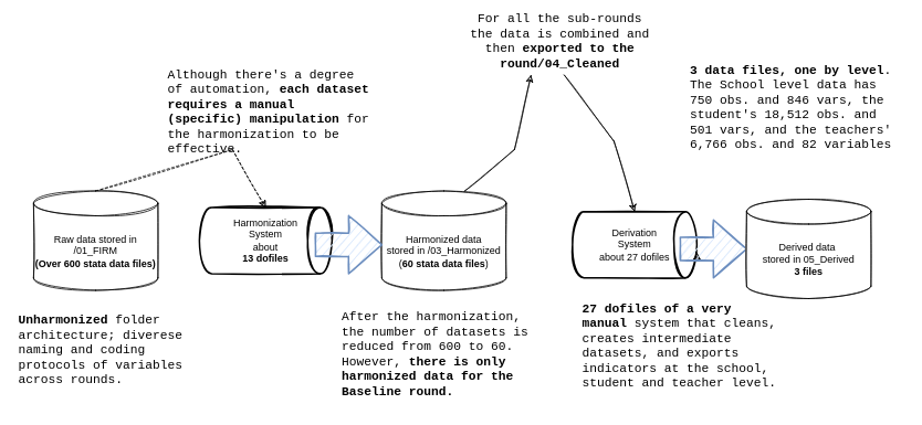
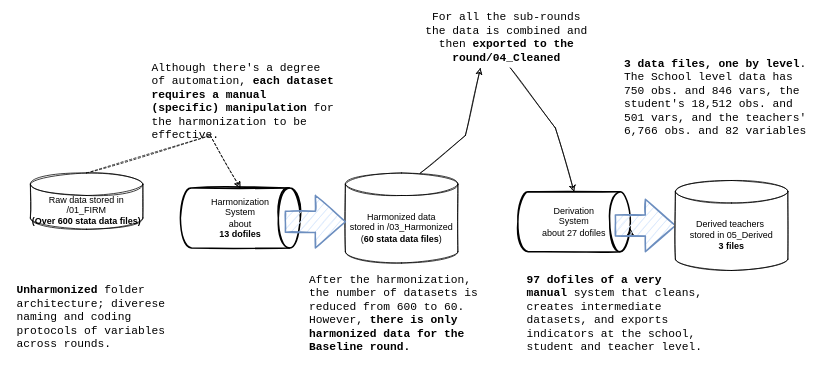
- <mxCell id="4" value="Raw data stored in /01_FIRM&lt;br&gt;&lt;b&gt;(Over 600 stata data files)&lt;/b&gt;" style="shape=cylinder3;whiteSpace=wrap;html=1;boundedLbl=1;backgroundOutline=1;size=15;sketch=1;" parent="1" vertex="1"><mxGeometry x="40" y="230" width="150" height="120" as="geometry" /></mxCell>
+ <mxCell id="4" value="Raw data stored in /01_FIRM&lt;br&gt;&lt;b&gt;(Over 600 stata data files)&lt;/b&gt;" style="shape=cylinder3;whiteSpace=wrap;html=1;boundedLbl=1;backgroundOutline=1;size=15;sketch=1;" parent="1" vertex="1"><mxGeometry x="40" y="230" width="150" height="75" as="geometry" /></mxCell>
- <mxCell id="15" value="Derived data&amp;nbsp;&lt;br&gt;stored in&amp;nbsp;05_Derived&lt;br&gt;&lt;b&gt;3 files&lt;/b&gt;" style="shape=cylinder3;whiteSpace=wrap;html=1;boundedLbl=1;backgroundOutline=1;size=15;sketch=1;" parent="1" vertex="1"><mxGeometry x="900" y="240" width="150" height="120" as="geometry" /></mxCell>
+ <mxCell id="15" value="Derived teachers&amp;nbsp;&lt;br&gt;stored in&amp;nbsp;05_Derived&lt;br&gt;&lt;b&gt;3 files&lt;/b&gt;" style="shape=cylinder3;whiteSpace=wrap;html=1;boundedLbl=1;backgroundOutline=1;size=15;sketch=1;" parent="1" vertex="1"><mxGeometry x="900" y="240" width="150" height="120" as="geometry" /></mxCell>
- <mxCell id="16" value="&lt;font style=&quot;font-size: 15px&quot;&gt;&lt;b&gt;27&lt;/b&gt; &lt;b&gt;dofiles of a very manual&lt;/b&gt; system that cleans, creates intermediate datasets, and exports indicators at the school, student and teacher level.&lt;/font&gt;" style="text;html=1;strokeColor=none;fillColor=none;align=left;verticalAlign=middle;whiteSpace=wrap;rounded=0;fontFamily=Courier New;fontSize=14;sketch=1;" parent="1" vertex="1"><mxGeometry x="700" y="345" width="240" height="146" as="geometry" /></mxCell>
+ <mxCell id="16" value="&lt;font style=&quot;font-size: 15px&quot;&gt;&lt;b&gt;97&lt;/b&gt; &lt;b&gt;dofiles of a very manual&lt;/b&gt; system that cleans, creates intermediate datasets, and exports indicators at the school, student and teacher level.&lt;/font&gt;" style="text;html=1;strokeColor=none;fillColor=none;align=left;verticalAlign=middle;whiteSpace=wrap;rounded=0;fontFamily=Courier New;fontSize=14;sketch=1;" parent="1" vertex="1"><mxGeometry x="700" y="345" width="240" height="146" as="geometry" /></mxCell>
- <mxCell id="9" value="&lt;font style=&quot;font-size: 15px&quot;&gt;After the harmonization, the number of datasets is reduced from 600 to 60. However, &lt;b&gt;there is only harmonized data for the Baseline round.&lt;/b&gt;&lt;/font&gt;" style="text;html=1;strokeColor=none;fillColor=none;align=left;verticalAlign=middle;whiteSpace=wrap;rounded=0;fontFamily=Courier New;fontSize=14;sketch=1;" parent="1" vertex="1"><mxGeometry x="410" y="360" width="230" height="136" as="geometry" /></mxCell>
+ <mxCell id="9" value="&lt;font style=&quot;font-size: 15px&quot;&gt;After the harmonization, the number of datasets is reduced from 600 to 60. However, &lt;b&gt;there is only harmonized data for the Baseline round.&lt;/b&gt;&lt;/font&gt;" style="text;html=1;strokeColor=none;fillColor=none;align=left;verticalAlign=middle;whiteSpace=wrap;rounded=0;fontFamily=Courier New;fontSize=14;sketch=1;" parent="1" vertex="1"><mxGeometry x="410" y="350" width="230" height="136" as="geometry" /></mxCell>
